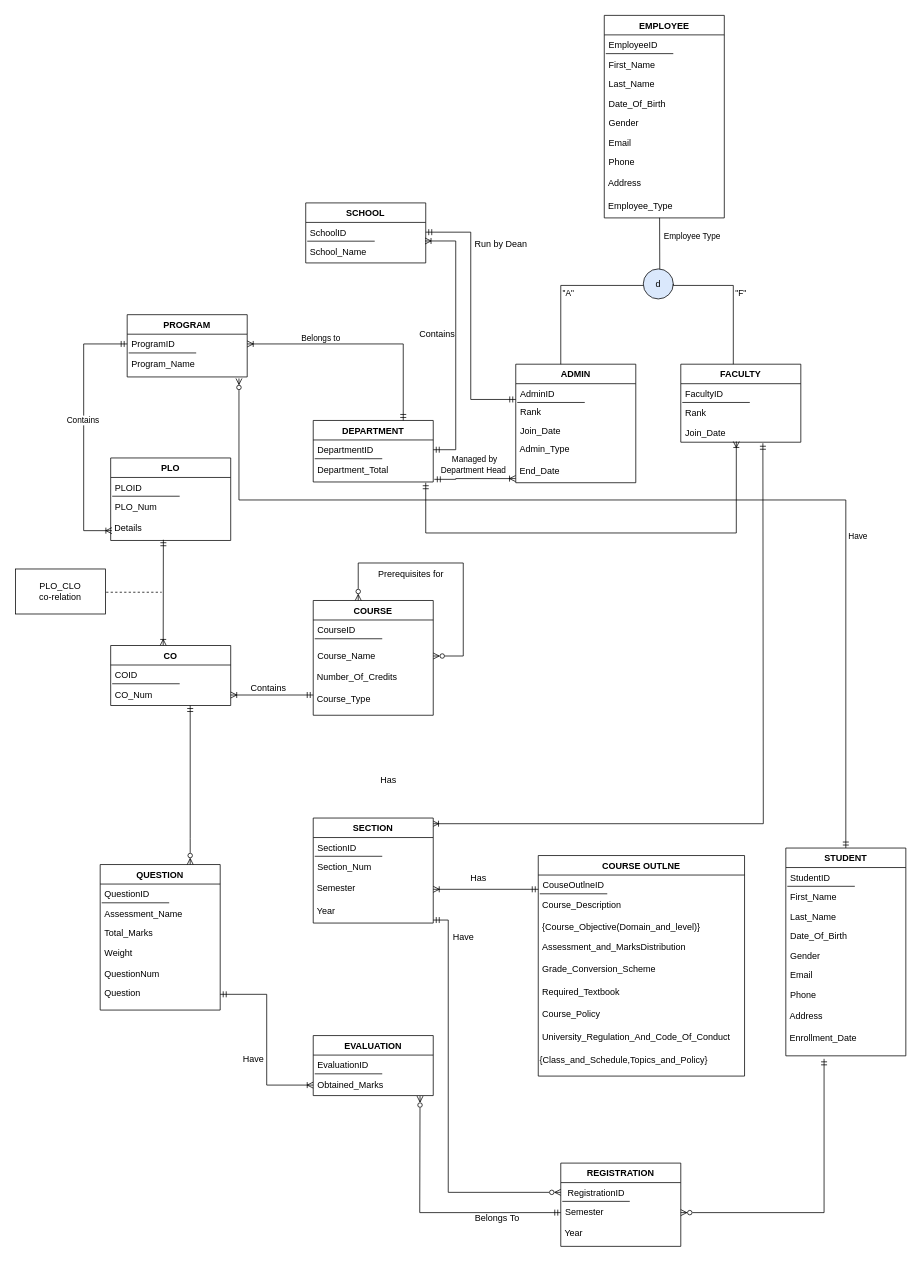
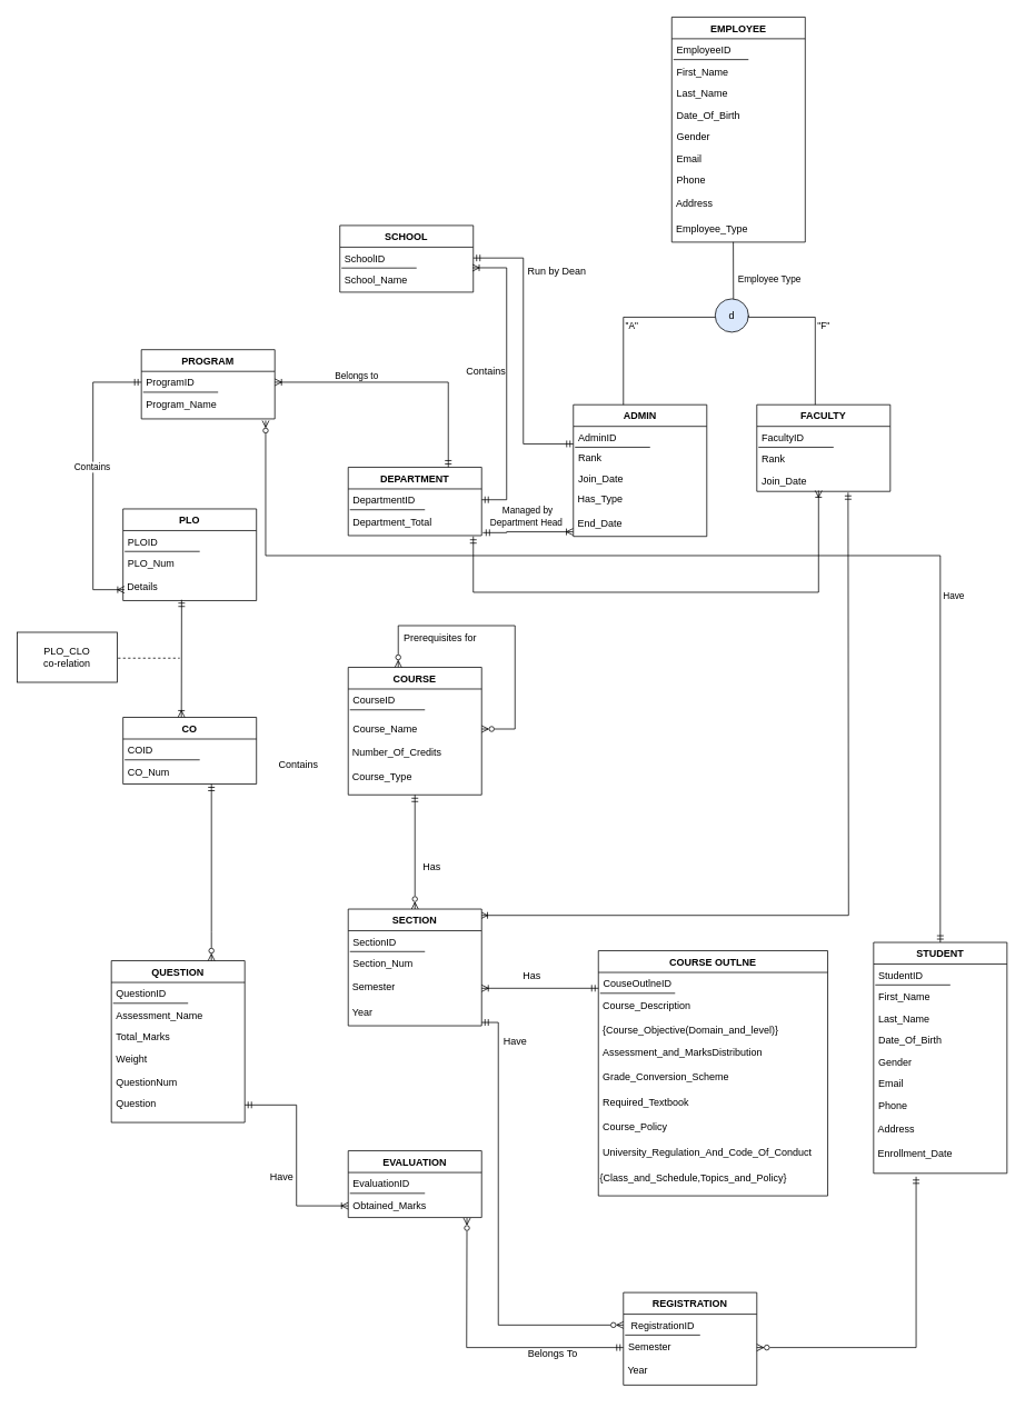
- <mxCell id="53" value="Employee Type" style="text;html=1;align=center;verticalAlign=middle;resizable=0;points=[];autosize=1;strokeColor=none;fillColor=none;fontSize=11;" parent="1" vertex="1"><mxGeometry x="872" y="300" width="100" height="30" as="geometry" /></mxCell>
+ <mxCell id="53" value="Employee Type" style="text;html=1;align=center;verticalAlign=middle;resizable=0;points=[];autosize=1;strokeColor=none;fillColor=none;fontSize=11;" parent="1" vertex="1"><mxGeometry x="872" y="320" width="100" height="30" as="geometry" /></mxCell>
- <mxCell id="21" value="&amp;nbsp;Admin_Type" style="text;html=1;align=left;verticalAlign=middle;resizable=0;points=[];autosize=1;strokeColor=none;fillColor=none;" parent="16" vertex="1"><mxGeometry y="98" width="160" height="30" as="geometry" /></mxCell>
+ <mxCell id="21" value="&amp;nbsp;Has_Type" style="text;html=1;align=left;verticalAlign=middle;resizable=0;points=[];autosize=1;strokeColor=none;fillColor=none;" parent="16" vertex="1"><mxGeometry y="98" width="160" height="30" as="geometry" /></mxCell>
- <mxCell id="75" value="Prerequisites for" style="text;html=1;align=center;verticalAlign=middle;resizable=0;points=[];autosize=1;strokeColor=none;fillColor=none;" parent="1" vertex="1"><mxGeometry x="492" y="750" width="110" height="30" as="geometry" /></mxCell>
+ <mxCell id="75" value="Prerequisites for" style="text;html=1;align=center;verticalAlign=middle;resizable=0;points=[];autosize=1;strokeColor=none;fillColor=none;" parent="1" vertex="1"><mxGeometry x="472" y="750" width="110" height="30" as="geometry" /></mxCell>
- <mxCell id="76" value="" style="edgeStyle=orthogonalEdgeStyle;rounded=0;orthogonalLoop=1;jettySize=auto;html=1;startArrow=ERoneToMany;startFill=0;endArrow=ERmandOne;endFill=0;" parent="1" source="66" target="73" edge="1"><mxGeometry relative="1" as="geometry"><Array as="points"><mxPoint x="417" y="940" /><mxPoint x="417" y="940" /></Array></mxGeometry></mxCell>
+ <mxCell id="77" value="" style="edgeStyle=orthogonalEdgeStyle;rounded=0;orthogonalLoop=1;jettySize=auto;html=1;startArrow=ERzeroToMany;startFill=0;endArrow=ERmandOne;endFill=0;entryX=0.5;entryY=1;entryDx=0;entryDy=0;" parent="1" source="78" target="68" edge="1"><mxGeometry relative="1" as="geometry"><mxPoint x="497" y="978" as="targetPoint" /></mxGeometry></mxCell>
